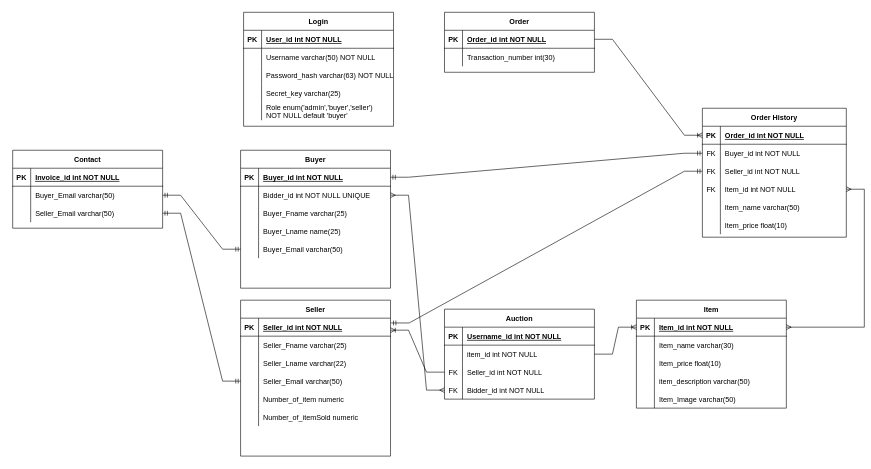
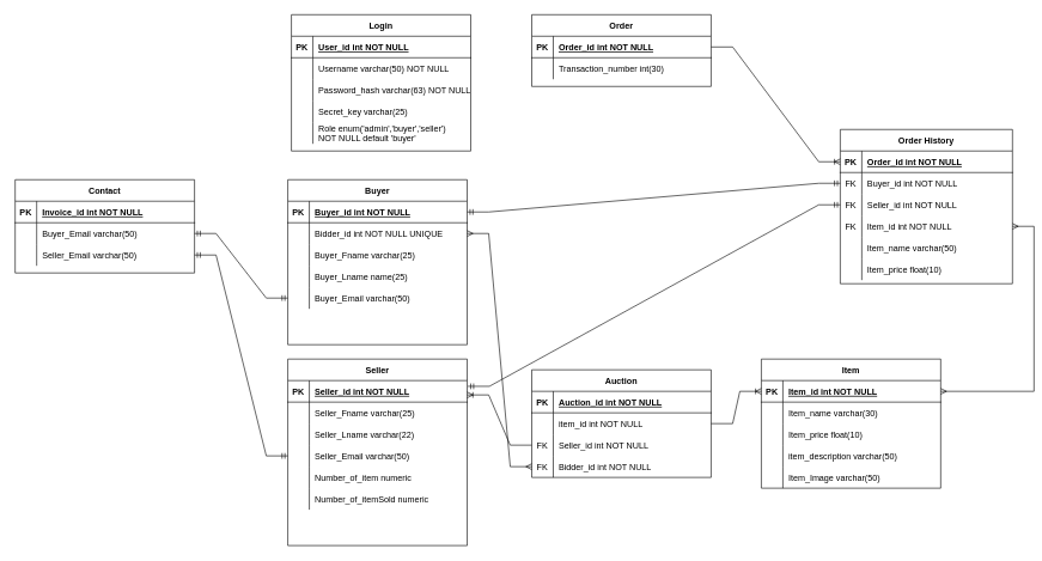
- <mxCell id="114" value="Username_id int NOT NULL" style="shape=partialRectangle;connectable=0;fillColor=none;top=0;left=0;bottom=0;right=0;align=left;spacingLeft=6;fontStyle=5;overflow=hidden;" vertex="1" parent="112"><mxGeometry x="30" width="220" height="30" as="geometry"><mxRectangle width="220" height="30" as="alternateBounds" /></mxGeometry></mxCell>
+ <mxCell id="114" value="Auction_id int NOT NULL" style="shape=partialRectangle;connectable=0;fillColor=none;top=0;left=0;bottom=0;right=0;align=left;spacingLeft=6;fontStyle=5;overflow=hidden;" vertex="1" parent="112"><mxGeometry x="30" width="220" height="30" as="geometry"><mxRectangle width="220" height="30" as="alternateBounds" /></mxGeometry></mxCell>
